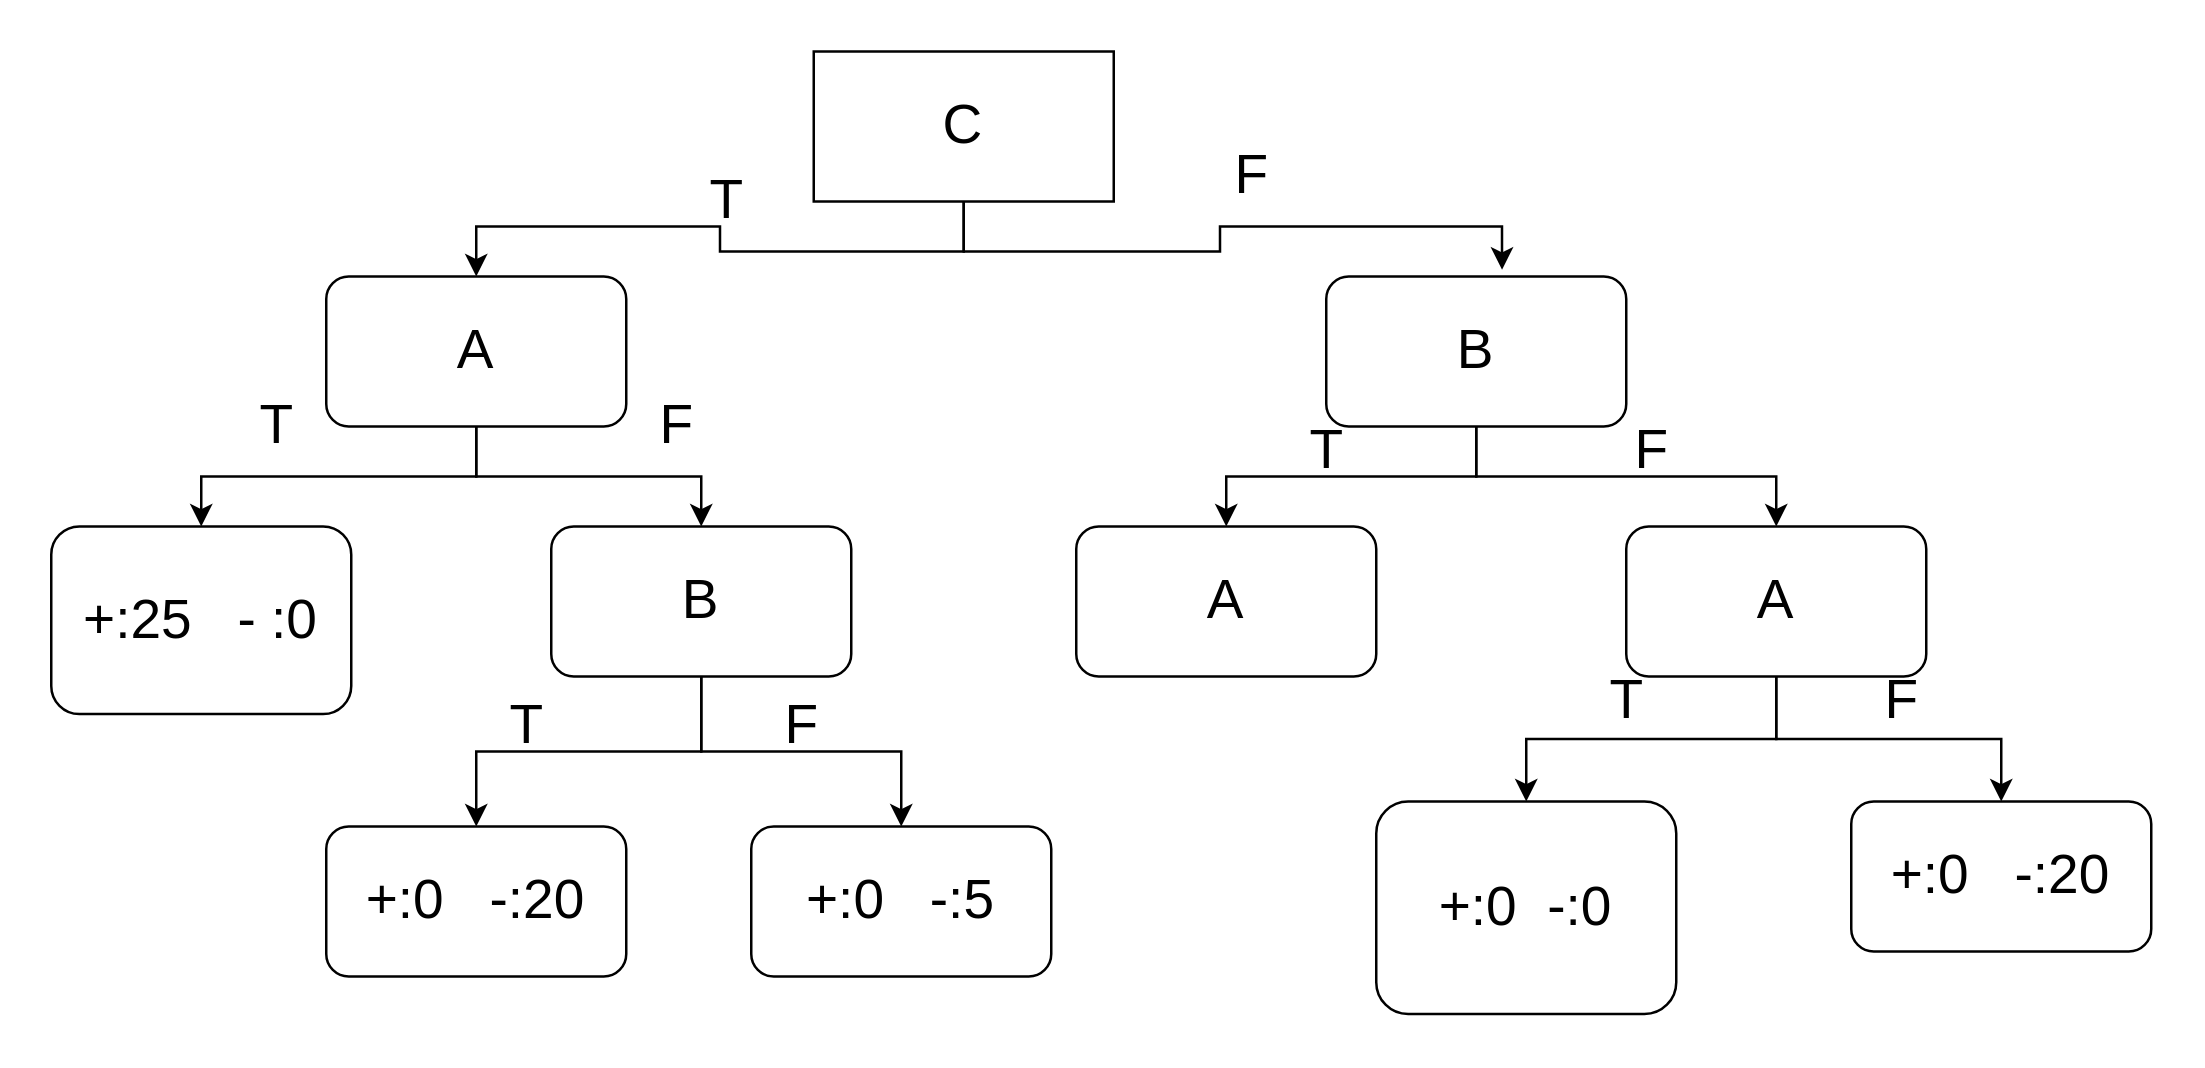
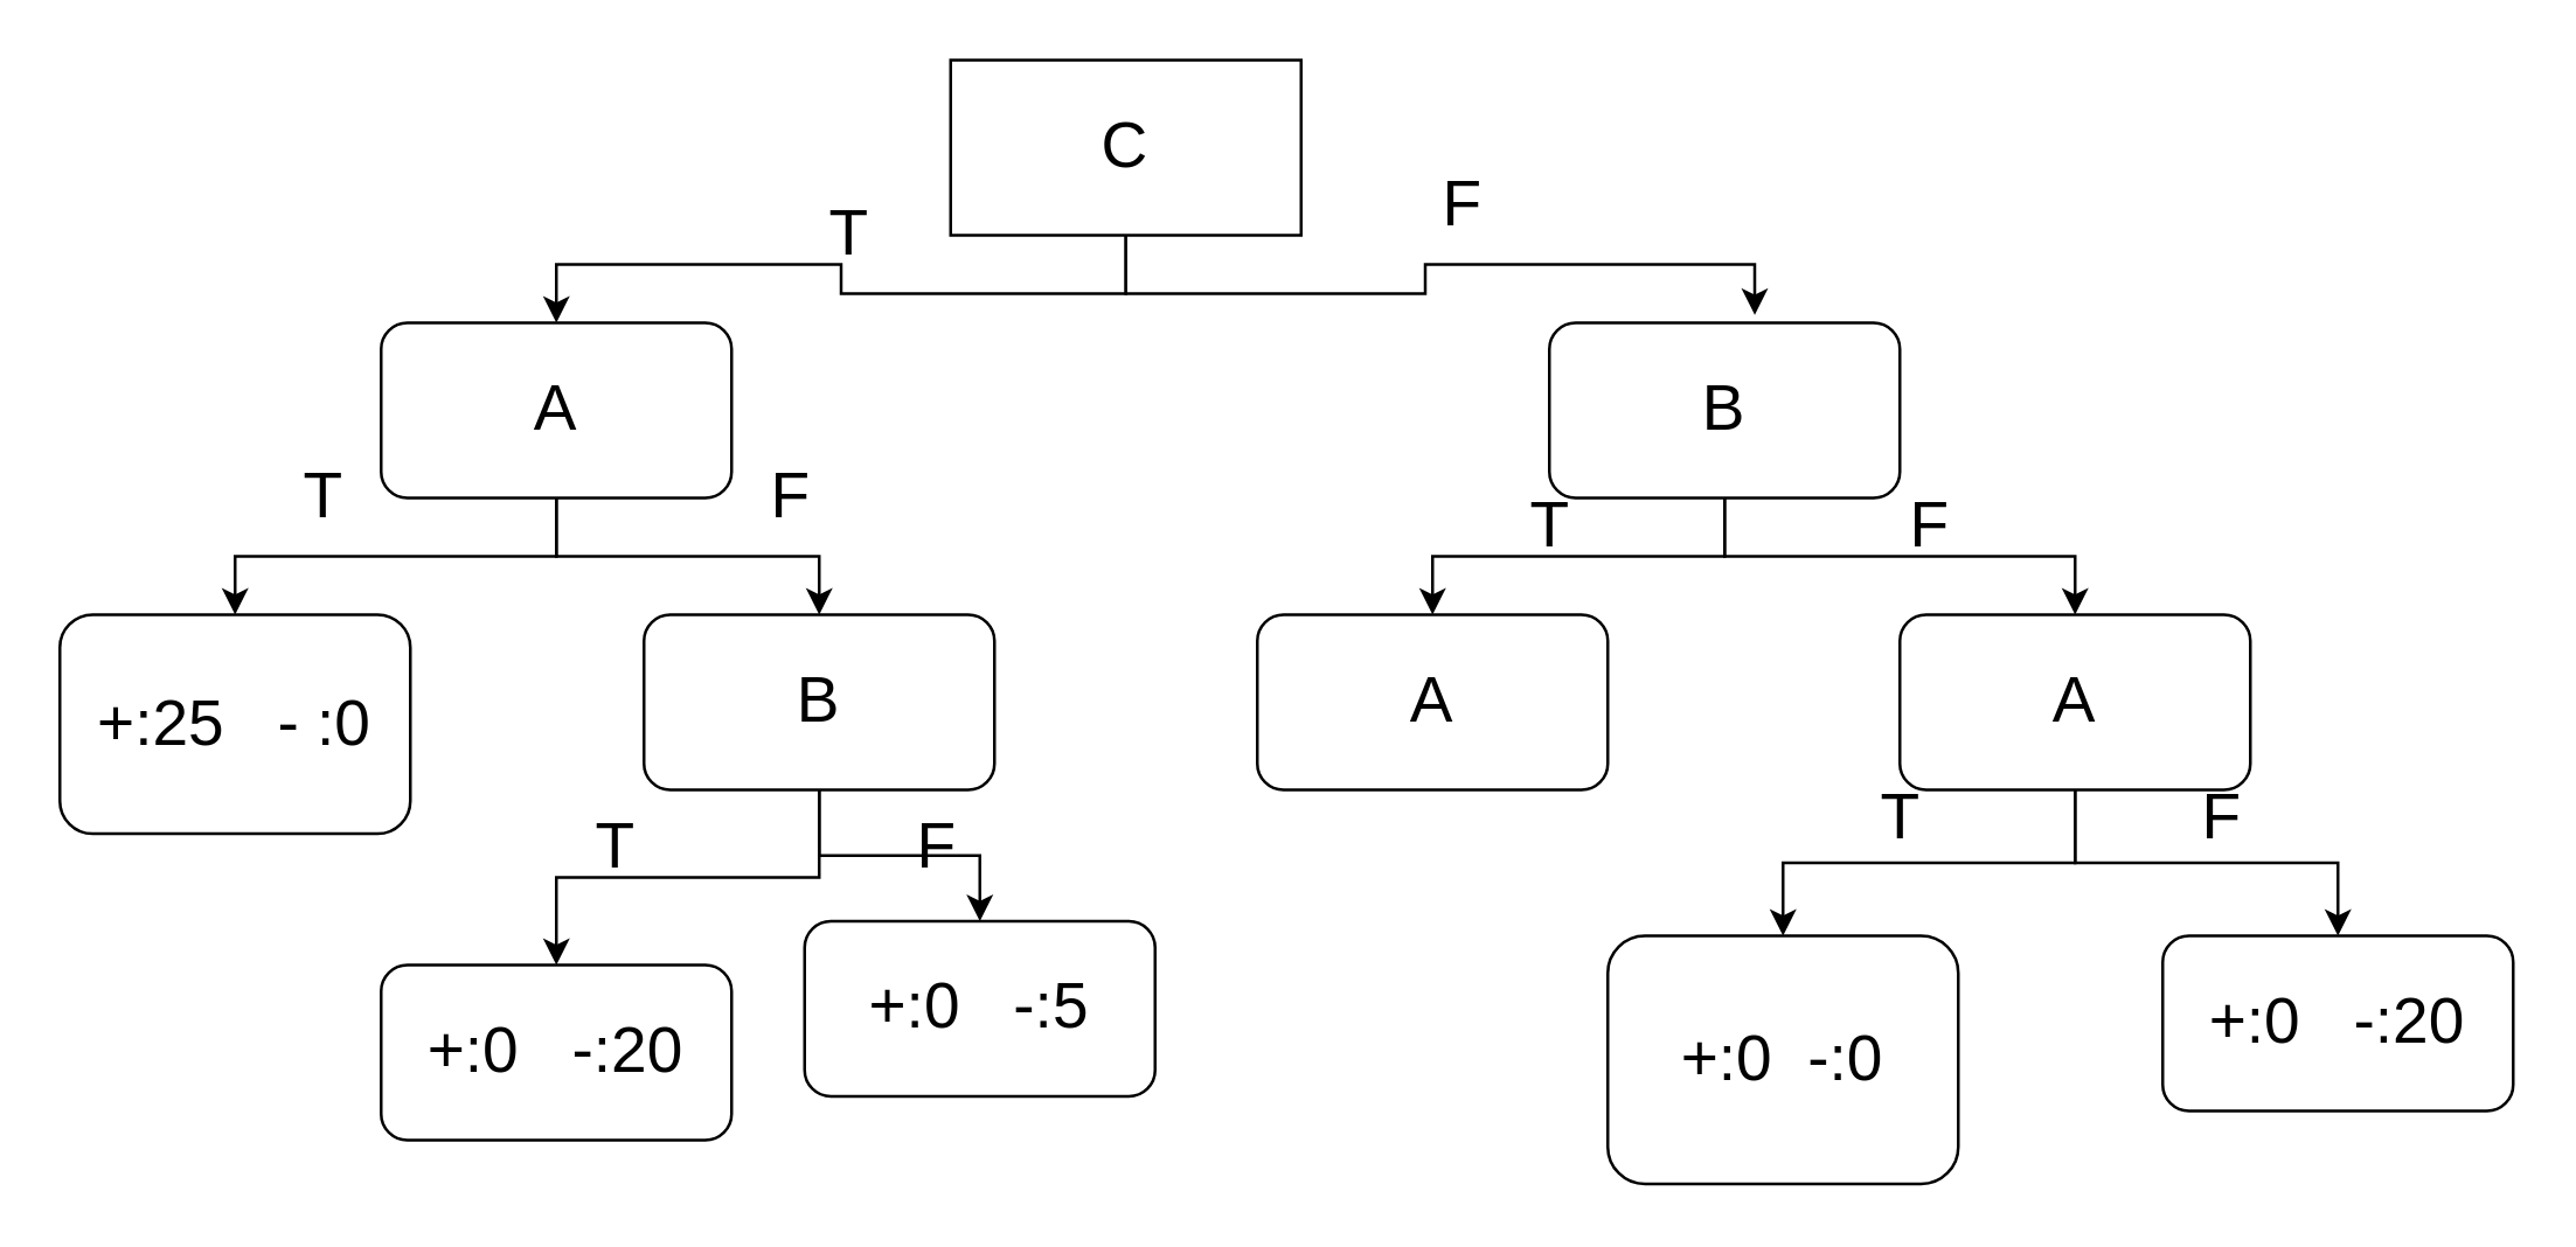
- <mxCell id="20" value="+:0&amp;nbsp; &amp;nbsp;-:5" style="rounded=1;whiteSpace=wrap;html=1;fontSize=22;" vertex="1" parent="1"><mxGeometry x="300" y="330" width="120" height="60" as="geometry" /></mxCell>
+ <mxCell id="20" value="+:0&amp;nbsp; &amp;nbsp;-:5" style="rounded=1;whiteSpace=wrap;html=1;fontSize=22;" vertex="1" parent="1"><mxGeometry x="275" y="315" width="120" height="60" as="geometry" /></mxCell>
